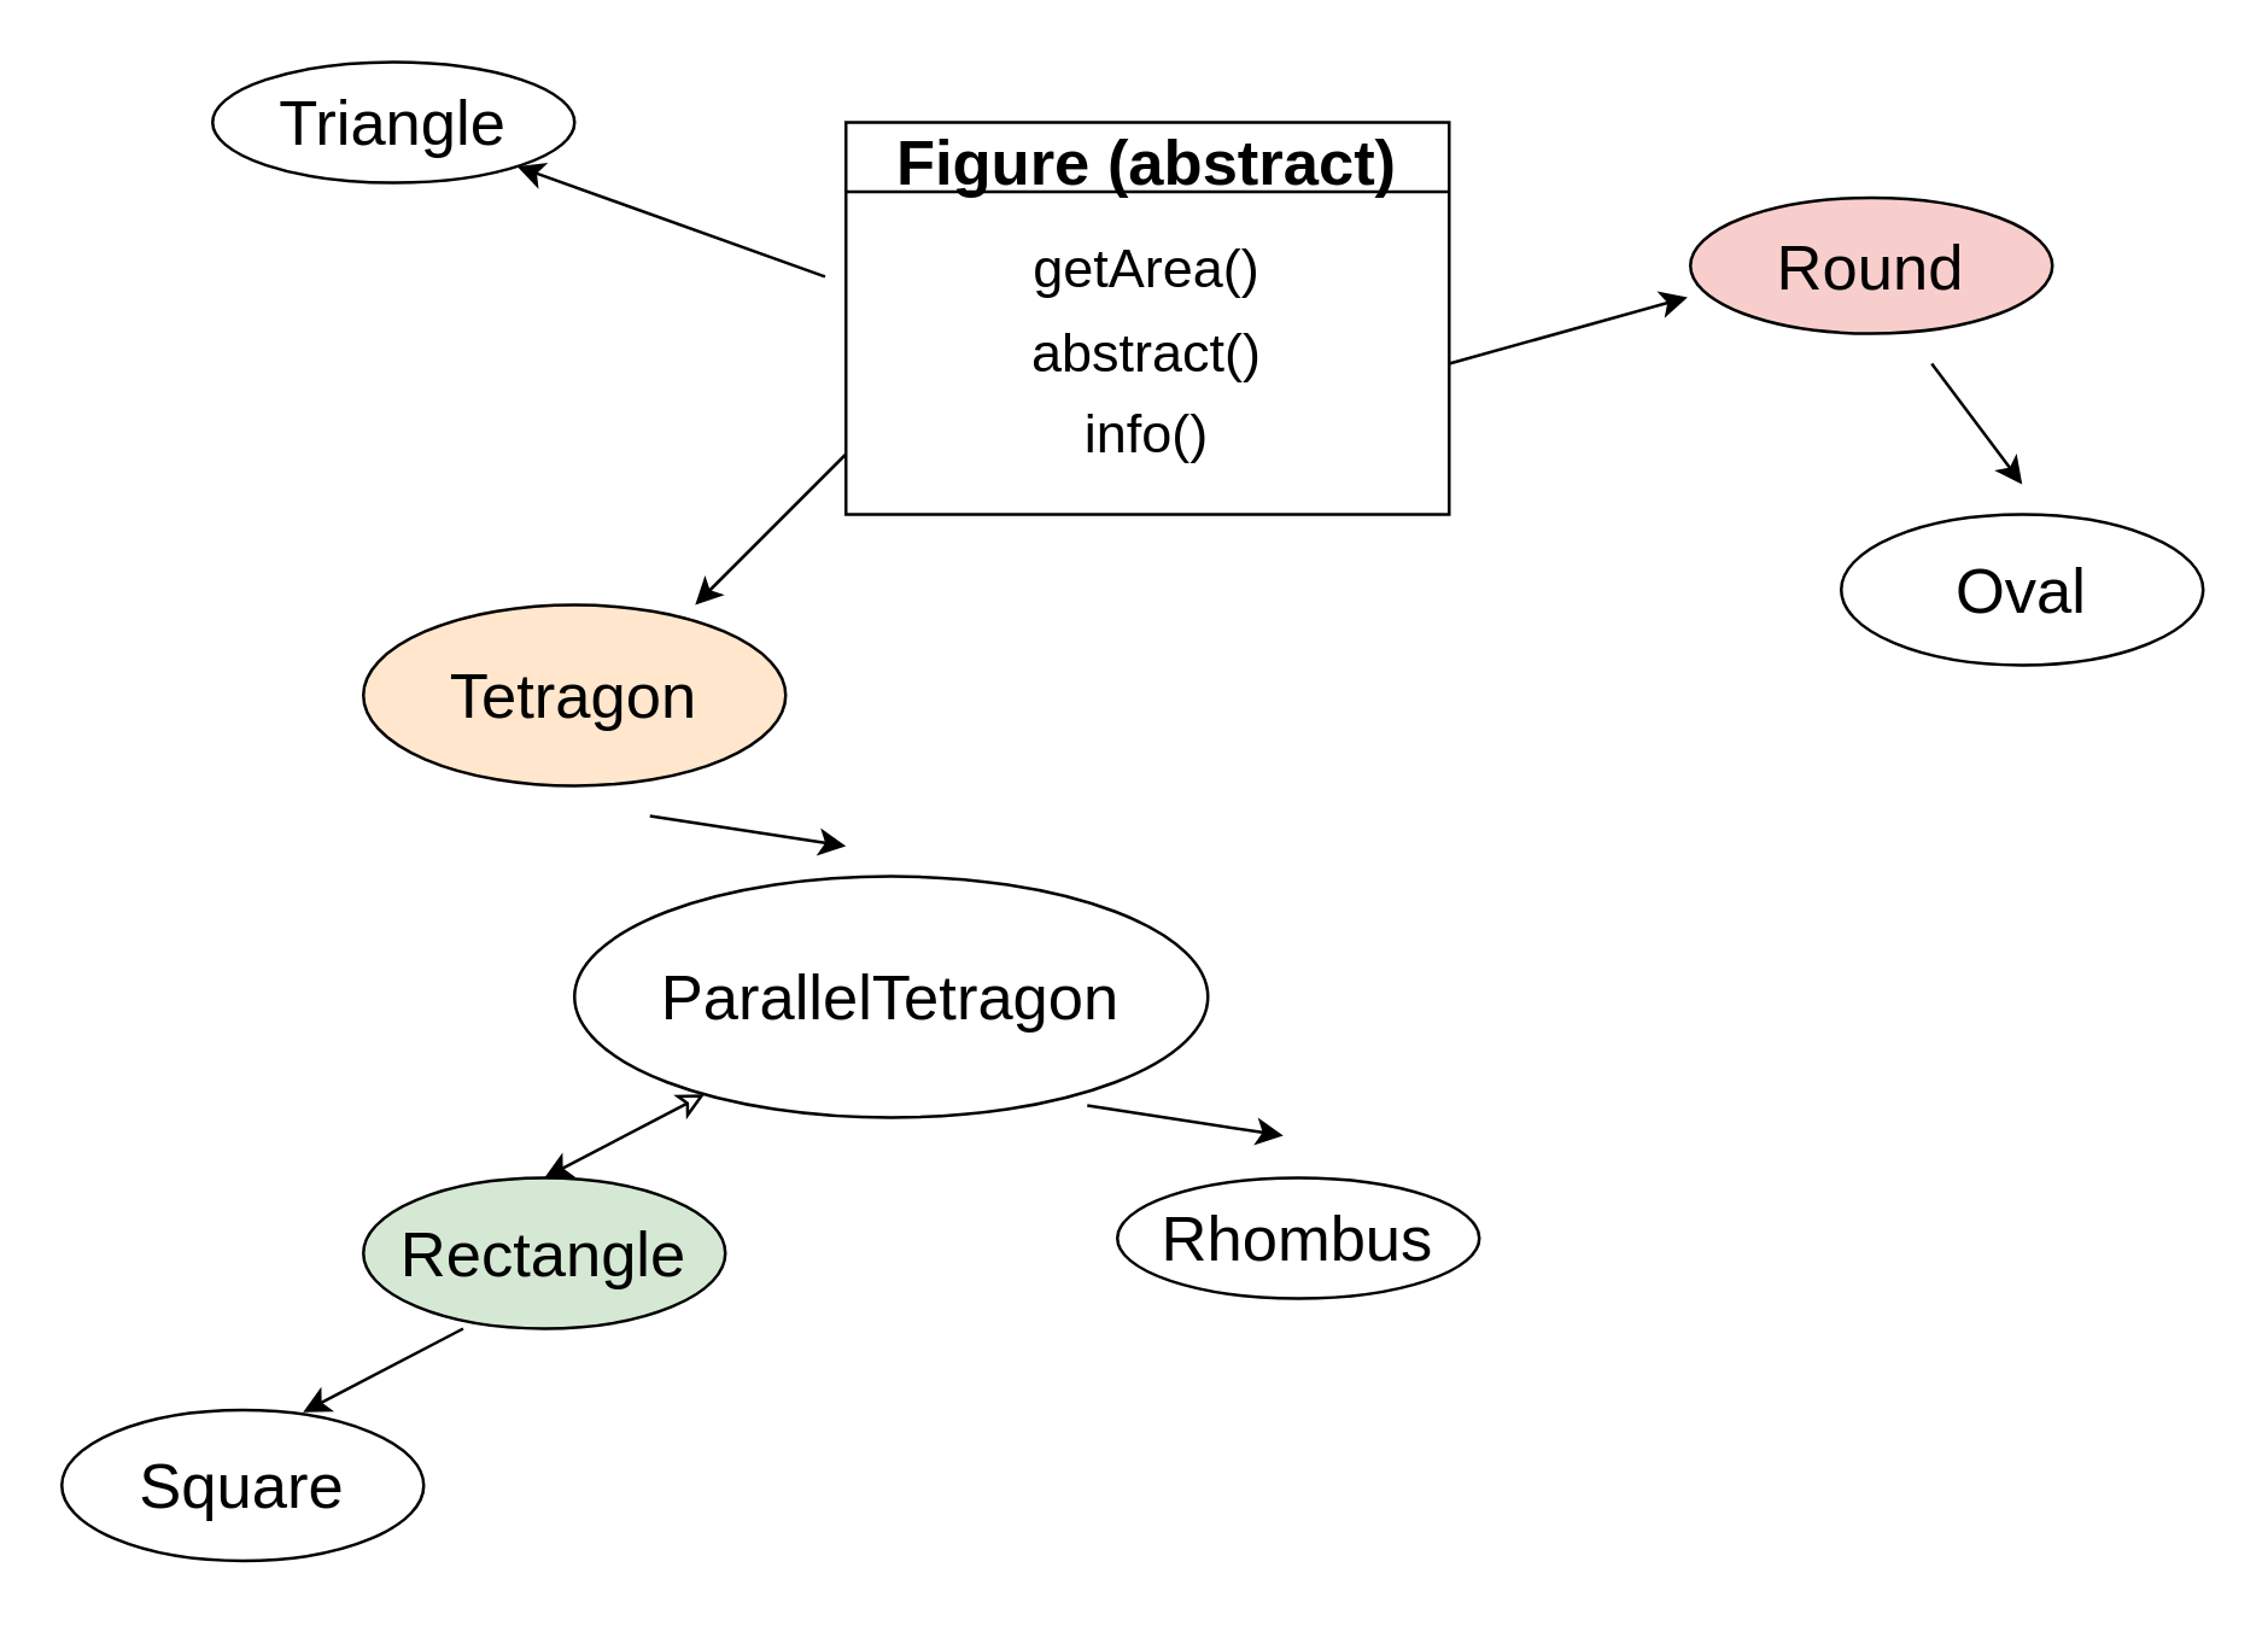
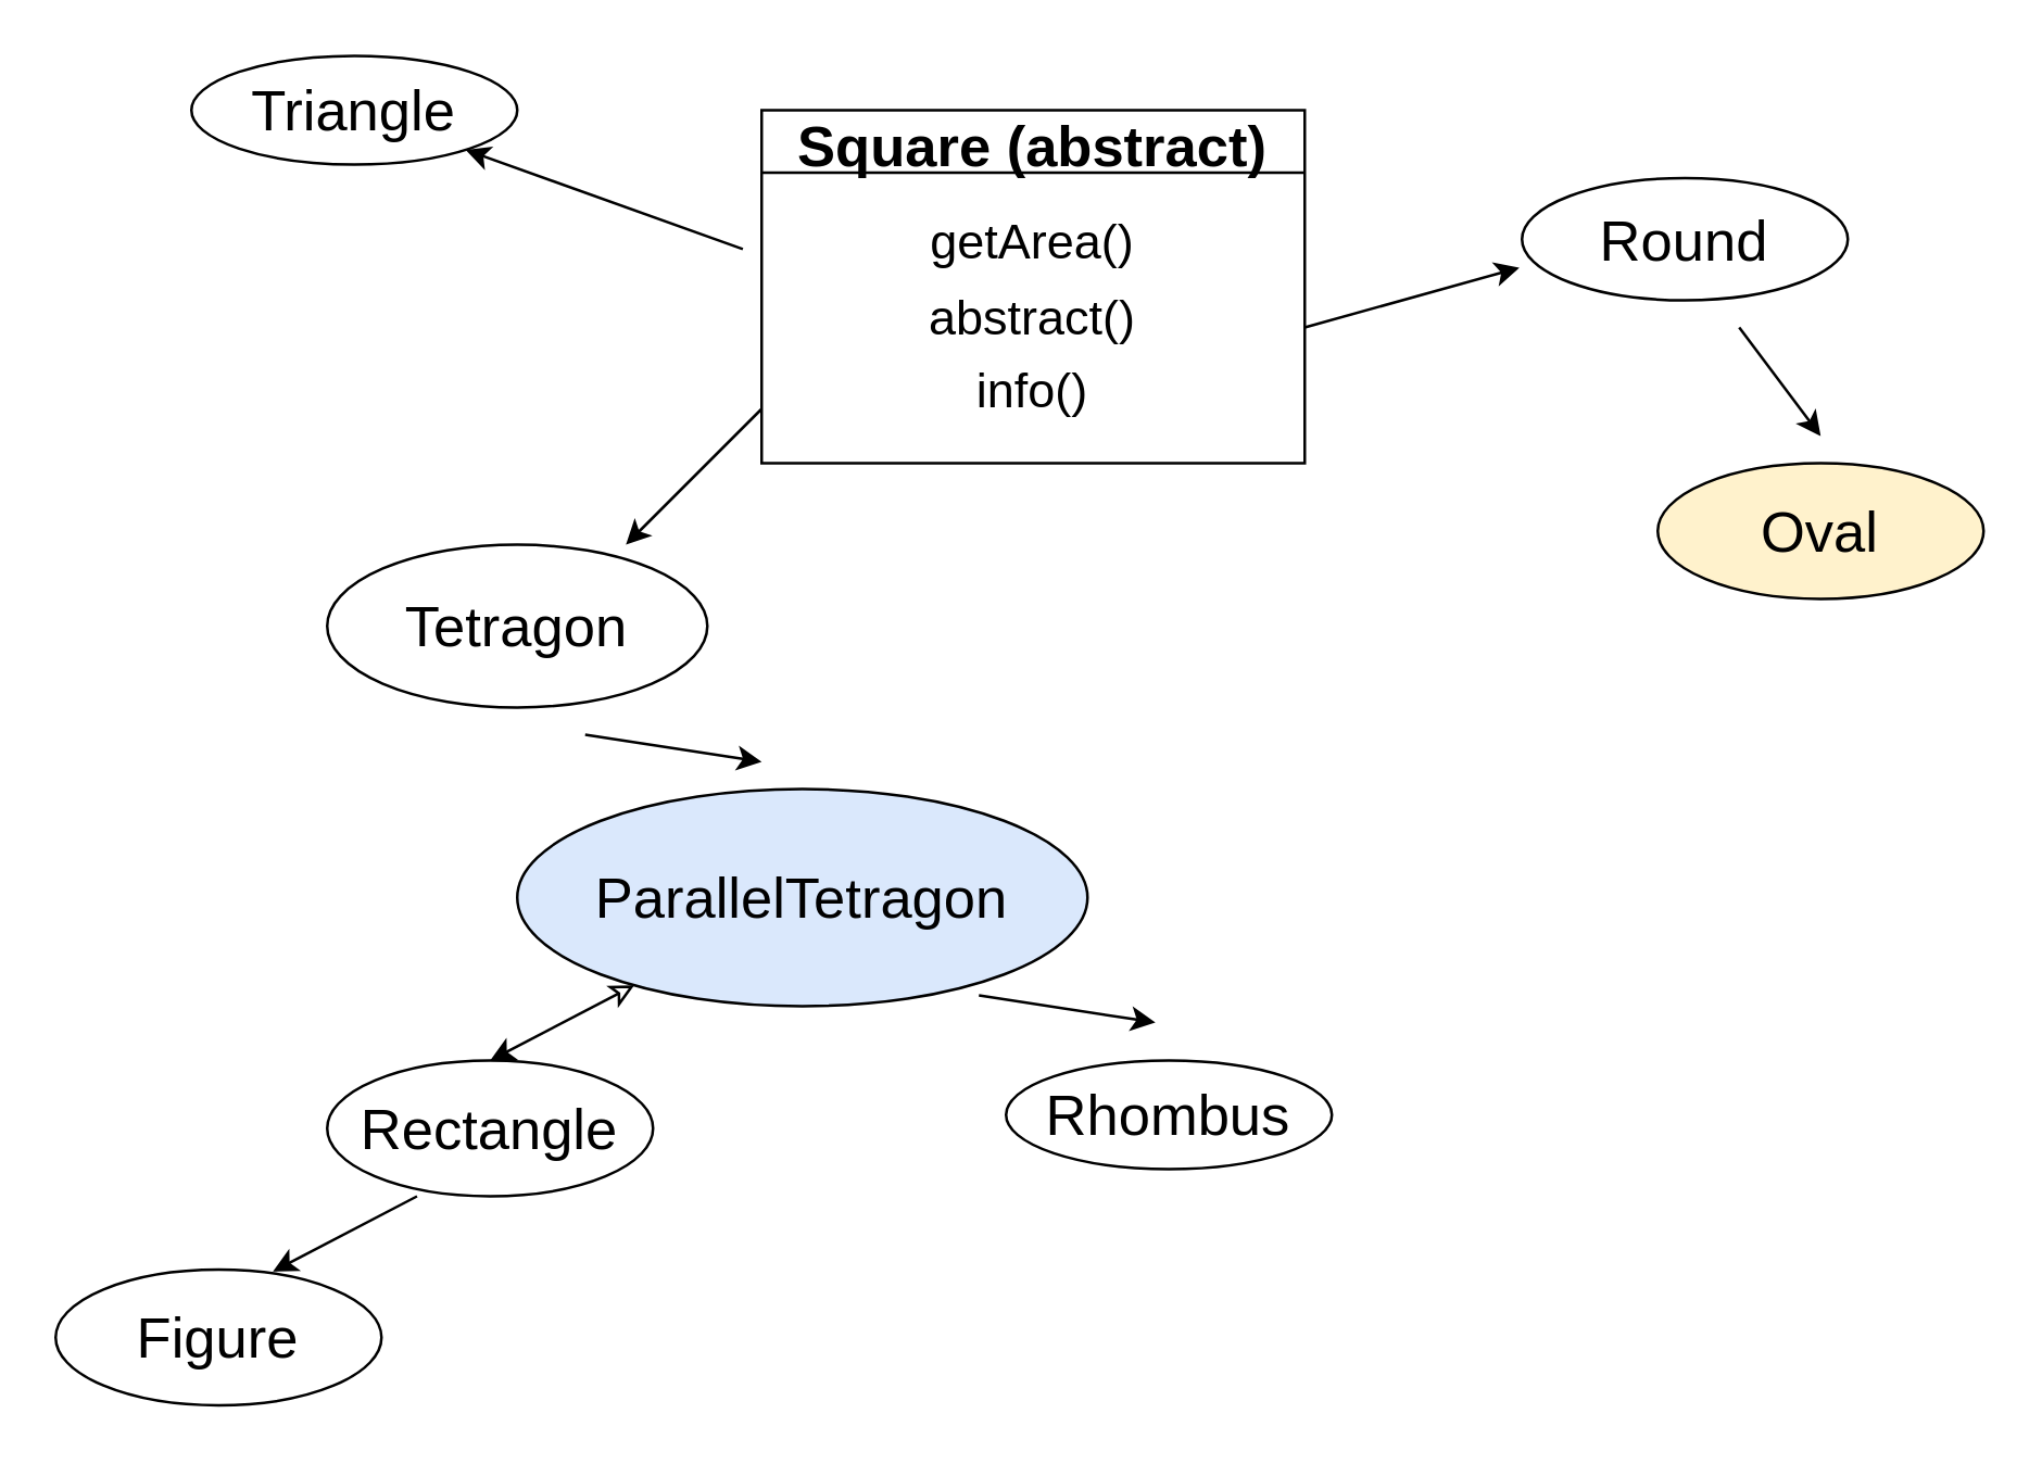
- <mxCell id="2" value="Figure (abstract)" style="swimlane;fontSize=21;" vertex="1" parent="1"><mxGeometry x="280" y="40" width="200" height="130" as="geometry" /></mxCell>
+ <mxCell id="2" value="Square (abstract)" style="swimlane;fontSize=21;" vertex="1" parent="1"><mxGeometry x="280" y="40" width="200" height="130" as="geometry" /></mxCell>
- <mxCell id="14" value="Round" style="ellipse;whiteSpace=wrap;html=1;fontSize=21;fillColor=#f8cecc;" vertex="1" parent="1"><mxGeometry x="560" y="65" width="120" height="45" as="geometry" /></mxCell>
+ <mxCell id="14" value="Round" style="ellipse;whiteSpace=wrap;html=1;fontSize=21;" vertex="1" parent="1"><mxGeometry x="560" y="65" width="120" height="45" as="geometry" /></mxCell>
- <mxCell id="16" value="Oval" style="ellipse;whiteSpace=wrap;html=1;fontSize=21;" vertex="1" parent="1"><mxGeometry x="610" y="170" width="120" height="50" as="geometry" /></mxCell>
+ <mxCell id="16" value="Oval" style="ellipse;whiteSpace=wrap;html=1;fontSize=21;fillColor=#fff2cc;" vertex="1" parent="1"><mxGeometry x="610" y="170" width="120" height="50" as="geometry" /></mxCell>
- <mxCell id="4" value="Tetragon" style="ellipse;whiteSpace=wrap;html=1;fontSize=21;fillColor=#ffe6cc;" vertex="1" parent="1"><mxGeometry x="120" y="200" width="140" height="60" as="geometry" /></mxCell>
+ <mxCell id="4" value="Tetragon" style="ellipse;whiteSpace=wrap;html=1;fontSize=21;" vertex="1" parent="1"><mxGeometry x="120" y="200" width="140" height="60" as="geometry" /></mxCell>
- <mxCell id="6" value="ParallelTetragon" style="ellipse;whiteSpace=wrap;html=1;fontSize=21;" vertex="1" parent="1"><mxGeometry x="190" y="290" width="210" height="80" as="geometry" /></mxCell>
+ <mxCell id="6" value="ParallelTetragon" style="ellipse;whiteSpace=wrap;html=1;fontSize=21;fillColor=#dae8fc;" vertex="1" parent="1"><mxGeometry x="190" y="290" width="210" height="80" as="geometry" /></mxCell>
- <mxCell id="10" value="Rectangle" style="ellipse;whiteSpace=wrap;html=1;fontSize=21;fillColor=#d5e8d4;" vertex="1" parent="1"><mxGeometry x="120" y="390" width="120" height="50" as="geometry" /></mxCell>
+ <mxCell id="10" value="Rectangle" style="ellipse;whiteSpace=wrap;html=1;fontSize=21;" vertex="1" parent="1"><mxGeometry x="120" y="390" width="120" height="50" as="geometry" /></mxCell>
- <mxCell id="12" value="Square" style="ellipse;whiteSpace=wrap;html=1;fontSize=21;" vertex="1" parent="1"><mxGeometry x="20" y="467" width="120" height="50" as="geometry" /></mxCell>
+ <mxCell id="12" value="Figure" style="ellipse;whiteSpace=wrap;html=1;fontSize=21;" vertex="1" parent="1"><mxGeometry x="20" y="467" width="120" height="50" as="geometry" /></mxCell>
